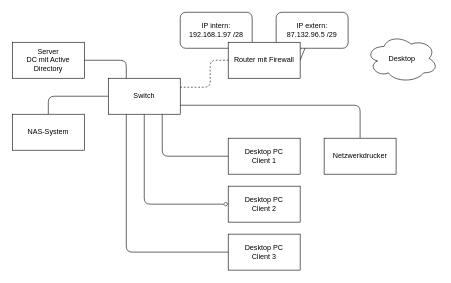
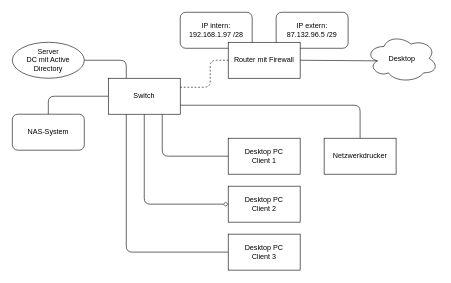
- <mxCell id="13" style="edgeStyle=none;html=1;exitX=1;exitY=0.5;exitDx=0;exitDy=0;endArrow=none;endFill=0;" edge="1" parent="1" source="14" target="3"><mxGeometry relative="1" as="geometry" /></mxCell>
+ <mxCell id="13" style="edgeStyle=none;html=1;exitX=1;exitY=0.5;exitDx=0;exitDy=0;entryX=0.16;entryY=0.55;entryDx=0;entryDy=0;entryPerimeter=0;endArrow=none;endFill=0;" edge="1" parent="1" source="14" target="15"><mxGeometry relative="1" as="geometry" /></mxCell>
- <mxCell id="5" value="Server&lt;br&gt;DC mit Active Directory" style="rounded=0;whiteSpace=wrap;html=1;" vertex="1" parent="1"><mxGeometry x="20" y="70" width="120" height="60" as="geometry" /></mxCell>
+ <mxCell id="5" value="Server&lt;br&gt;DC mit Active Directory" style="ellipse;whiteSpace=wrap;html=1;" vertex="1" parent="1"><mxGeometry x="20" y="70" width="120" height="60" as="geometry" /></mxCell>
- <mxCell id="7" value="NAS-System" style="rounded=0;whiteSpace=wrap;html=1;" vertex="1" parent="1"><mxGeometry x="20" y="190" width="120" height="60" as="geometry" /></mxCell>
+ <mxCell id="7" value="NAS-System" style="whiteSpace=wrap;html=1;rounded=1;" vertex="1" parent="1"><mxGeometry x="20" y="190" width="120" height="60" as="geometry" /></mxCell>
